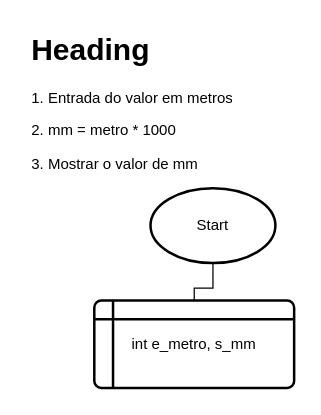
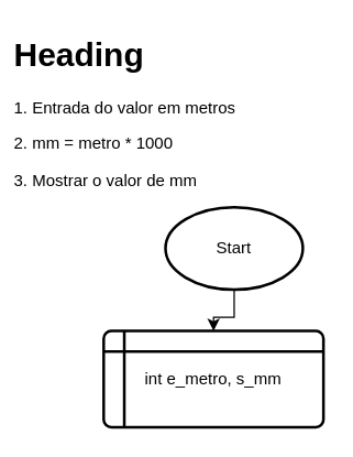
- <mxCell id="2" value="&lt;h1&gt;Heading&lt;/h1&gt;&lt;p&gt;1. Entrada do valor em metros&lt;/p&gt;&lt;p&gt;2. mm = metro * 1000&lt;/p&gt;&lt;p&gt;3. Mostrar o valor de mm&lt;/p&gt;" style="text;html=1;strokeColor=none;fillColor=none;spacing=5;spacingTop=-20;whiteSpace=wrap;overflow=hidden;rounded=0;" vertex="1" parent="1"><mxGeometry x="20" y="20" width="190" height="120" as="geometry" /></mxCell>
+ <mxCell id="2" value="&lt;h1&gt;Heading&lt;/h1&gt;&lt;p&gt;1. Entrada do valor em metros&lt;/p&gt;&lt;p&gt;2. mm = metro * 1000&lt;/p&gt;&lt;p&gt;3. Mostrar o valor de mm&lt;/p&gt;" style="text;html=1;strokeColor=none;fillColor=none;spacing=5;spacingTop=-20;whiteSpace=wrap;overflow=hidden;rounded=0;" vertex="1" parent="1"><mxGeometry x="5" y="20" width="190" height="120" as="geometry" /></mxCell>
- <mxCell id="3" style="edgeStyle=orthogonalEdgeStyle;rounded=0;orthogonalLoop=1;jettySize=auto;html=1;entryX=0.5;entryY=0;entryDx=0;entryDy=0;endArrow=none;" edge="1" parent="1" source="4" target="5"><mxGeometry relative="1" as="geometry" /></mxCell>
+ <mxCell id="3" style="edgeStyle=orthogonalEdgeStyle;rounded=0;orthogonalLoop=1;jettySize=auto;html=1;entryX=0.5;entryY=0;entryDx=0;entryDy=0;" edge="1" parent="1" source="4" target="5"><mxGeometry relative="1" as="geometry" /></mxCell>
